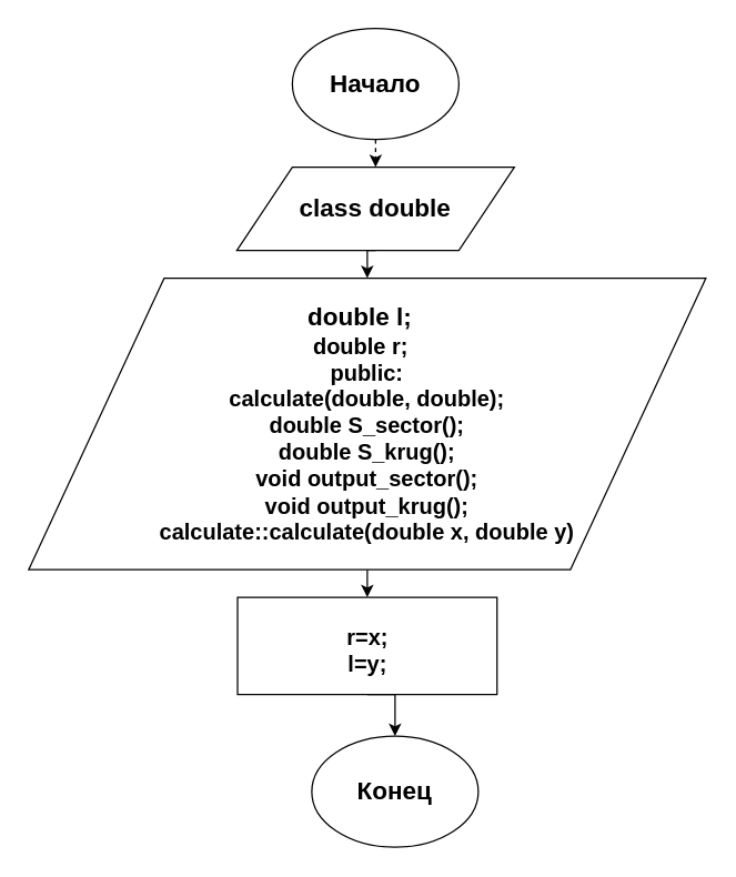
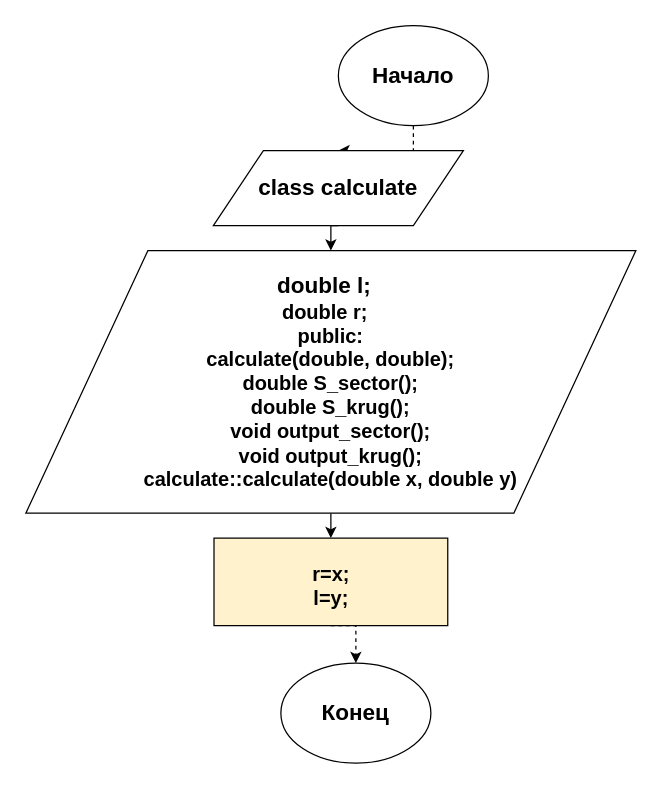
- <mxCell id="3" value="&lt;font style=&quot;font-size: 18px&quot;&gt;&lt;b&gt;Начало&lt;/b&gt;&lt;/font&gt;" style="ellipse;whiteSpace=wrap;html=1;" vertex="1" parent="1"><mxGeometry x="210" y="20" width="120" height="80" as="geometry" /></mxCell>
+ <mxCell id="3" value="&lt;font style=&quot;font-size: 18px&quot;&gt;&lt;b&gt;Начало&lt;/b&gt;&lt;/font&gt;" style="ellipse;whiteSpace=wrap;html=1;" vertex="1" parent="1"><mxGeometry x="270" y="20" width="120" height="80" as="geometry" /></mxCell>
- <mxCell id="5" value="&lt;b&gt;&lt;font style=&quot;font-size: 18px&quot;&gt;class double&lt;/font&gt;&lt;/b&gt;" style="shape=parallelogram;perimeter=parallelogramPerimeter;whiteSpace=wrap;html=1;" vertex="1" parent="1"><mxGeometry x="170" y="120" width="200" height="60" as="geometry" /></mxCell>
+ <mxCell id="5" value="&lt;b&gt;&lt;font style=&quot;font-size: 18px&quot;&gt;class calculate&lt;/font&gt;&lt;/b&gt;" style="shape=parallelogram;perimeter=parallelogramPerimeter;whiteSpace=wrap;html=1;" vertex="1" parent="1"><mxGeometry x="170" y="120" width="200" height="60" as="geometry" /></mxCell>
- <mxCell id="9" value="&lt;div&gt;&lt;b&gt;&lt;font style=&quot;font-size: 18px&quot;&gt;&lt;br&gt;&lt;/font&gt;&lt;/b&gt;&lt;/div&gt;&lt;div&gt;&lt;b&gt;&lt;font size=&quot;3&quot;&gt;r=x;&lt;/font&gt;&lt;/b&gt;&lt;/div&gt;&lt;div&gt;&lt;b&gt;&lt;font size=&quot;3&quot;&gt;l=y;&lt;/font&gt;&lt;/b&gt;&lt;/div&gt;&lt;div&gt;&lt;br&gt;&lt;/div&gt;" style="rounded=0;whiteSpace=wrap;html=1;" vertex="1" parent="1"><mxGeometry x="170.5" y="430" width="187" height="70" as="geometry" /></mxCell>
+ <mxCell id="9" value="&lt;div&gt;&lt;b&gt;&lt;font style=&quot;font-size: 18px&quot;&gt;&lt;br&gt;&lt;/font&gt;&lt;/b&gt;&lt;/div&gt;&lt;div&gt;&lt;b&gt;&lt;font size=&quot;3&quot;&gt;r=x;&lt;/font&gt;&lt;/b&gt;&lt;/div&gt;&lt;div&gt;&lt;b&gt;&lt;font size=&quot;3&quot;&gt;l=y;&lt;/font&gt;&lt;/b&gt;&lt;/div&gt;&lt;div&gt;&lt;br&gt;&lt;/div&gt;" style="rounded=0;whiteSpace=wrap;html=1;fillColor=#fff2cc;" vertex="1" parent="1"><mxGeometry x="170.5" y="430" width="187" height="70" as="geometry" /></mxCell>
- <mxCell id="8" style="edgeStyle=orthogonalEdgeStyle;rounded=0;orthogonalLoop=1;jettySize=auto;html=1;exitX=0.5;exitY=1;exitDx=0;exitDy=0;entryX=0.5;entryY=0;entryDx=0;entryDy=0;" edge="1" parent="1" source="9" target="10"><mxGeometry relative="1" as="geometry" /></mxCell>
+ <mxCell id="8" style="edgeStyle=orthogonalEdgeStyle;rounded=0;orthogonalLoop=1;jettySize=auto;html=1;exitX=0.5;exitY=1;exitDx=0;exitDy=0;entryX=0.5;entryY=0;entryDx=0;entryDy=0;dashed=1;" edge="1" parent="1" source="9" target="10"><mxGeometry relative="1" as="geometry" /></mxCell>
